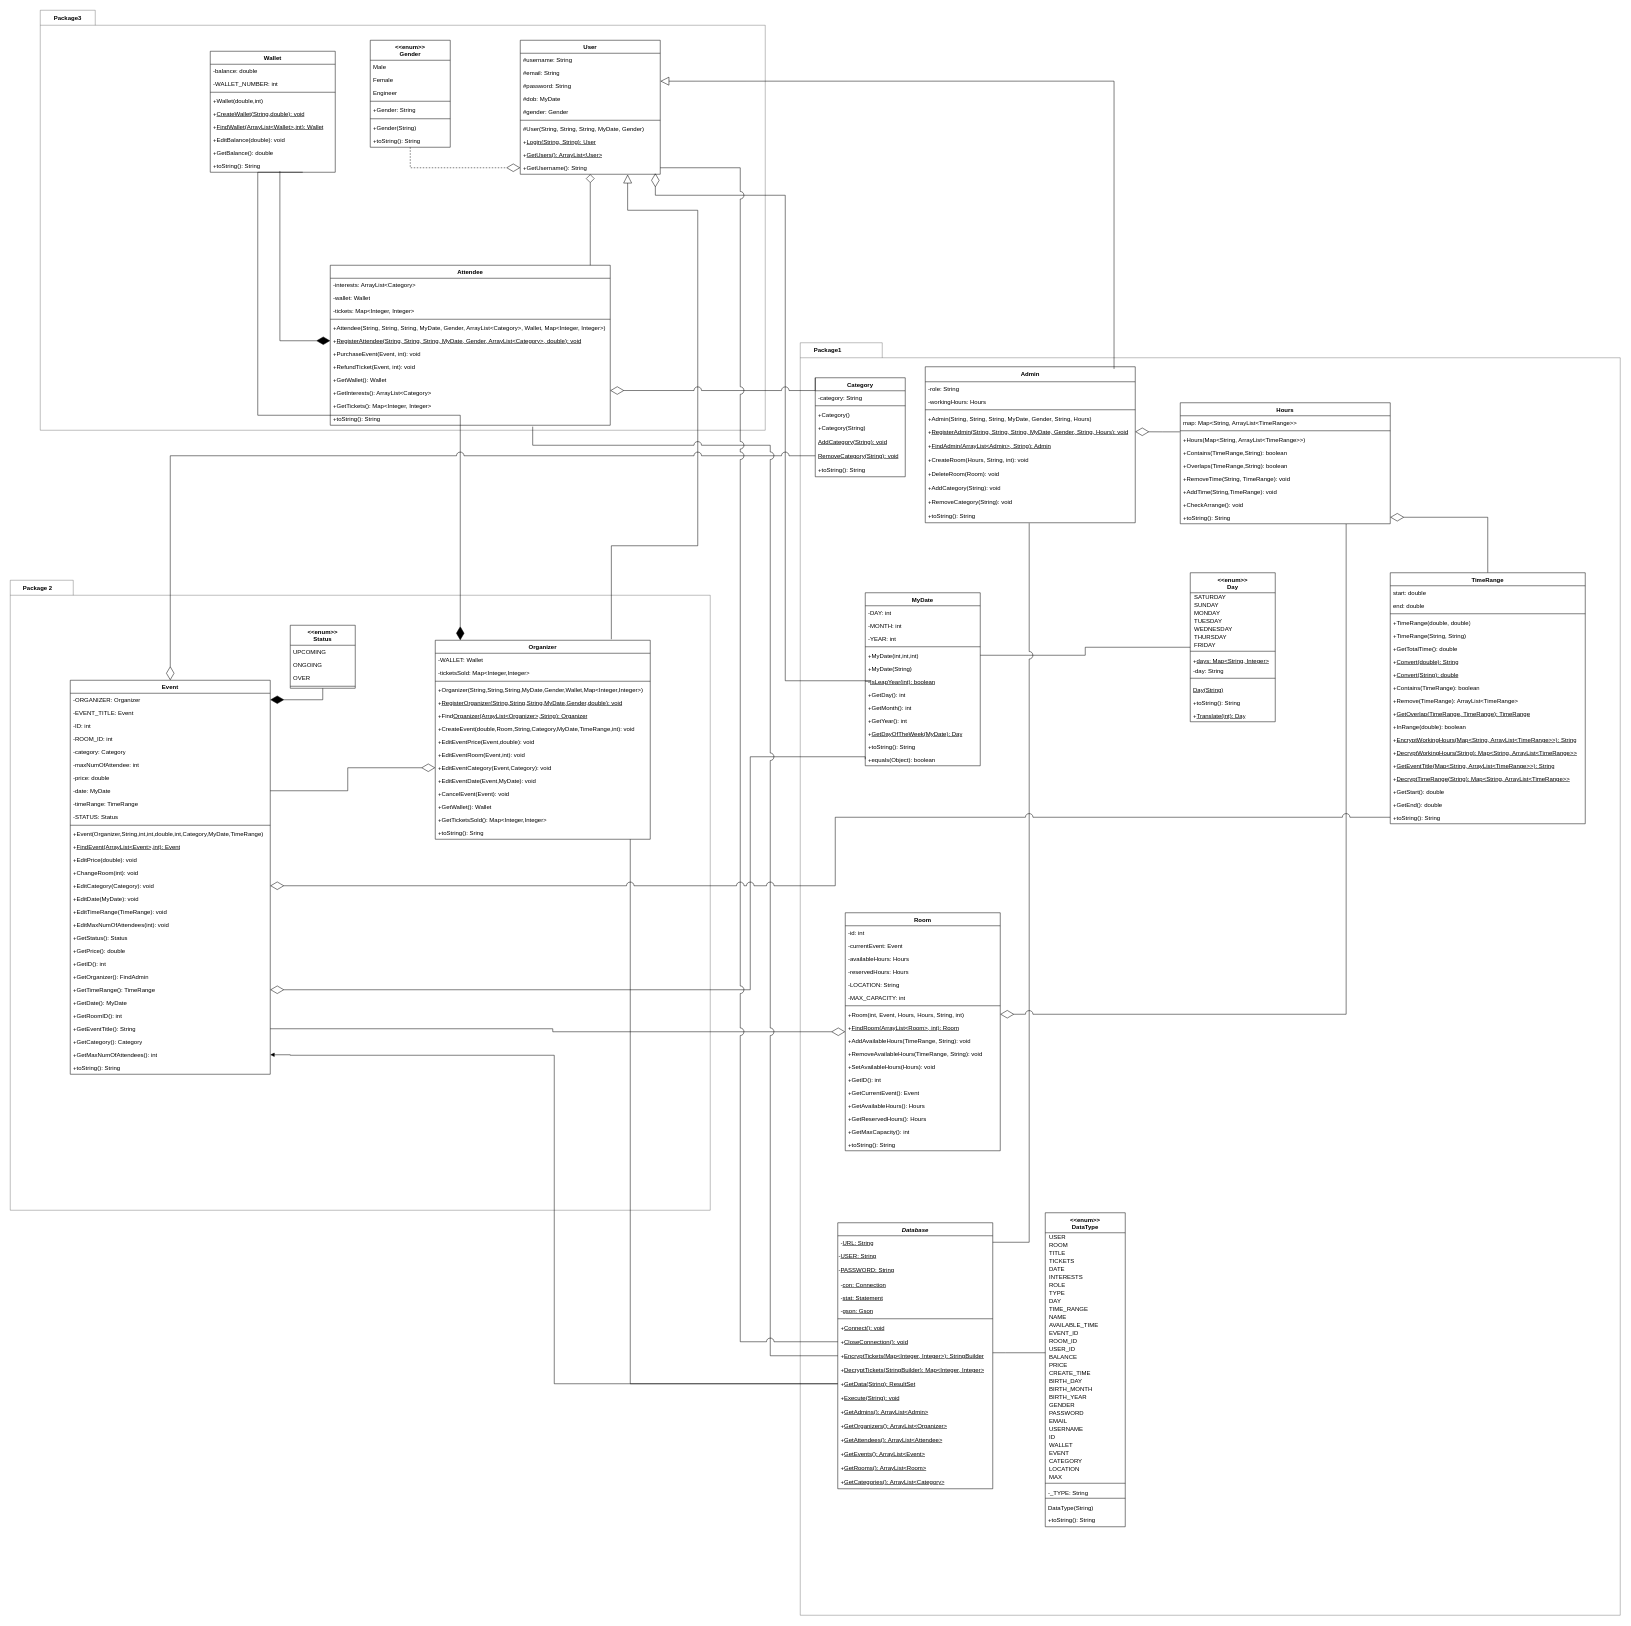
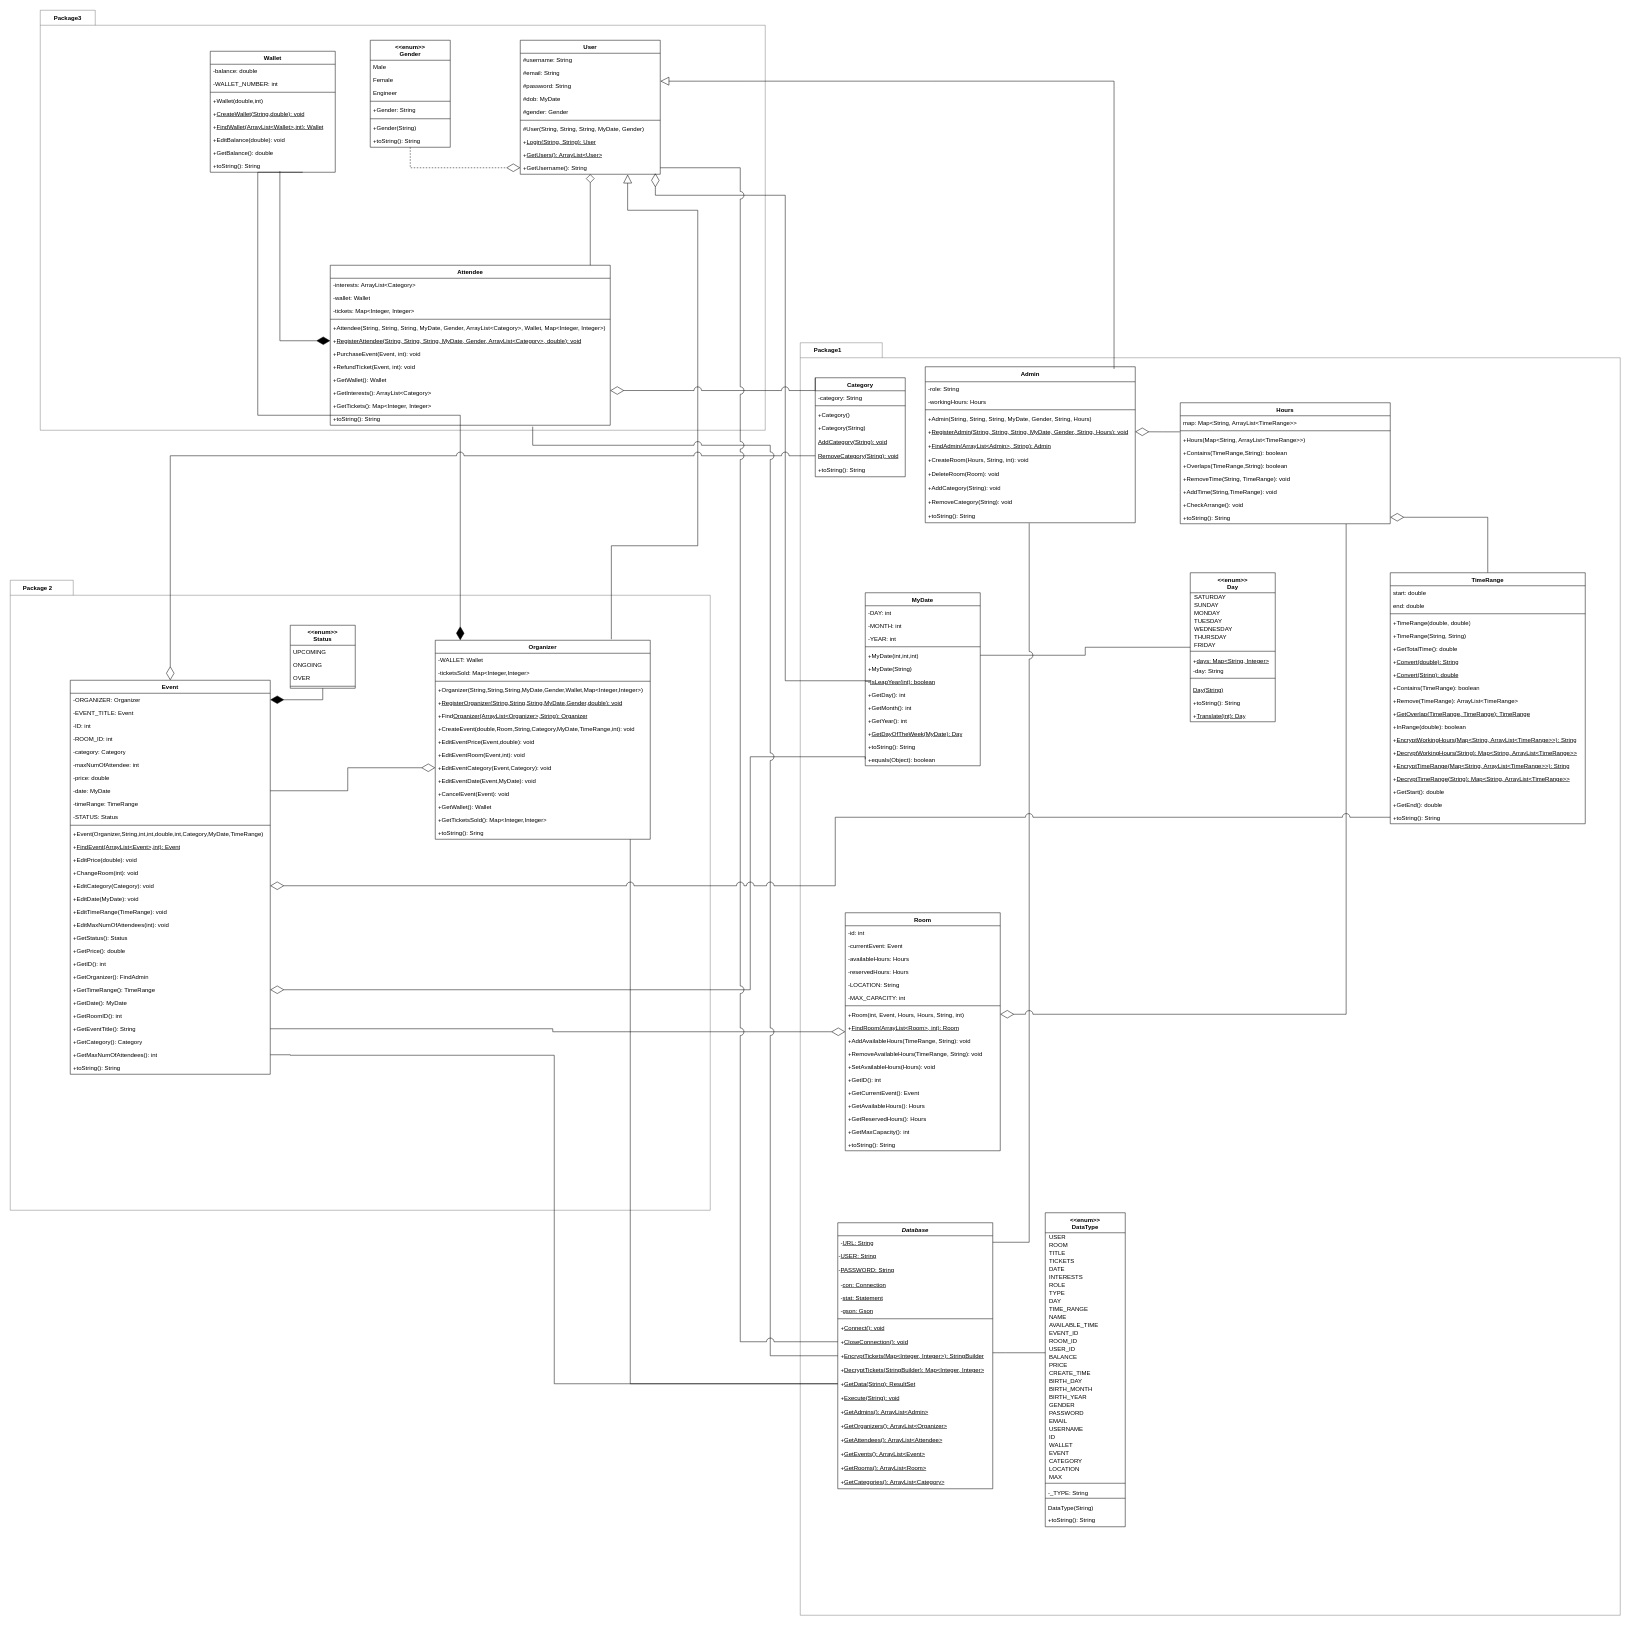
- <mxCell id="134" value="+&lt;u&gt;GetEventTitle(Map&amp;lt;String, ArrayList&amp;lt;TimeRange&amp;gt;&amp;gt;): String&lt;/u&gt;" style="text;strokeColor=none;fillColor=none;align=left;verticalAlign=top;spacingLeft=4;spacingRight=4;overflow=hidden;rotatable=0;points=[[0,0.5],[1,0.5]];portConstraint=eastwest;whiteSpace=wrap;html=1;" parent="119" vertex="1"><mxGeometry y="372" width="390" height="26" as="geometry" /></mxCell>
+ <mxCell id="134" value="+&lt;u&gt;EncryptTimeRange(Map&amp;lt;String, ArrayList&amp;lt;TimeRange&amp;gt;&amp;gt;): String&lt;/u&gt;" style="text;strokeColor=none;fillColor=none;align=left;verticalAlign=top;spacingLeft=4;spacingRight=4;overflow=hidden;rotatable=0;points=[[0,0.5],[1,0.5]];portConstraint=eastwest;whiteSpace=wrap;html=1;" parent="119" vertex="1"><mxGeometry y="372" width="390" height="26" as="geometry" /></mxCell>
- <mxCell id="277" style="edgeStyle=orthogonalEdgeStyle;rounded=0;orthogonalLoop=1;jettySize=auto;html=1;exitX=0;exitY=0.5;exitDx=0;exitDy=0;entryX=1;entryY=0.5;entryDx=0;entryDy=0;endArrow=block;startFill=0;" parent="1" source="164" target="247" edge="1"><mxGeometry relative="1" as="geometry"><Array as="points"><mxPoint x="1108" y="2767" /><mxPoint x="1108" y="2110" /><mxPoint x="580" y="2110" /><mxPoint x="580" y="2109" /></Array></mxGeometry></mxCell>
+ <mxCell id="277" style="edgeStyle=orthogonalEdgeStyle;rounded=0;orthogonalLoop=1;jettySize=auto;html=1;exitX=0;exitY=0.5;exitDx=0;exitDy=0;entryX=1;entryY=0.5;entryDx=0;entryDy=0;endArrow=none;startFill=0;" parent="1" source="164" target="247" edge="1"><mxGeometry relative="1" as="geometry"><Array as="points"><mxPoint x="1108" y="2767" /><mxPoint x="1108" y="2110" /><mxPoint x="580" y="2110" /><mxPoint x="580" y="2109" /></Array></mxGeometry></mxCell>
